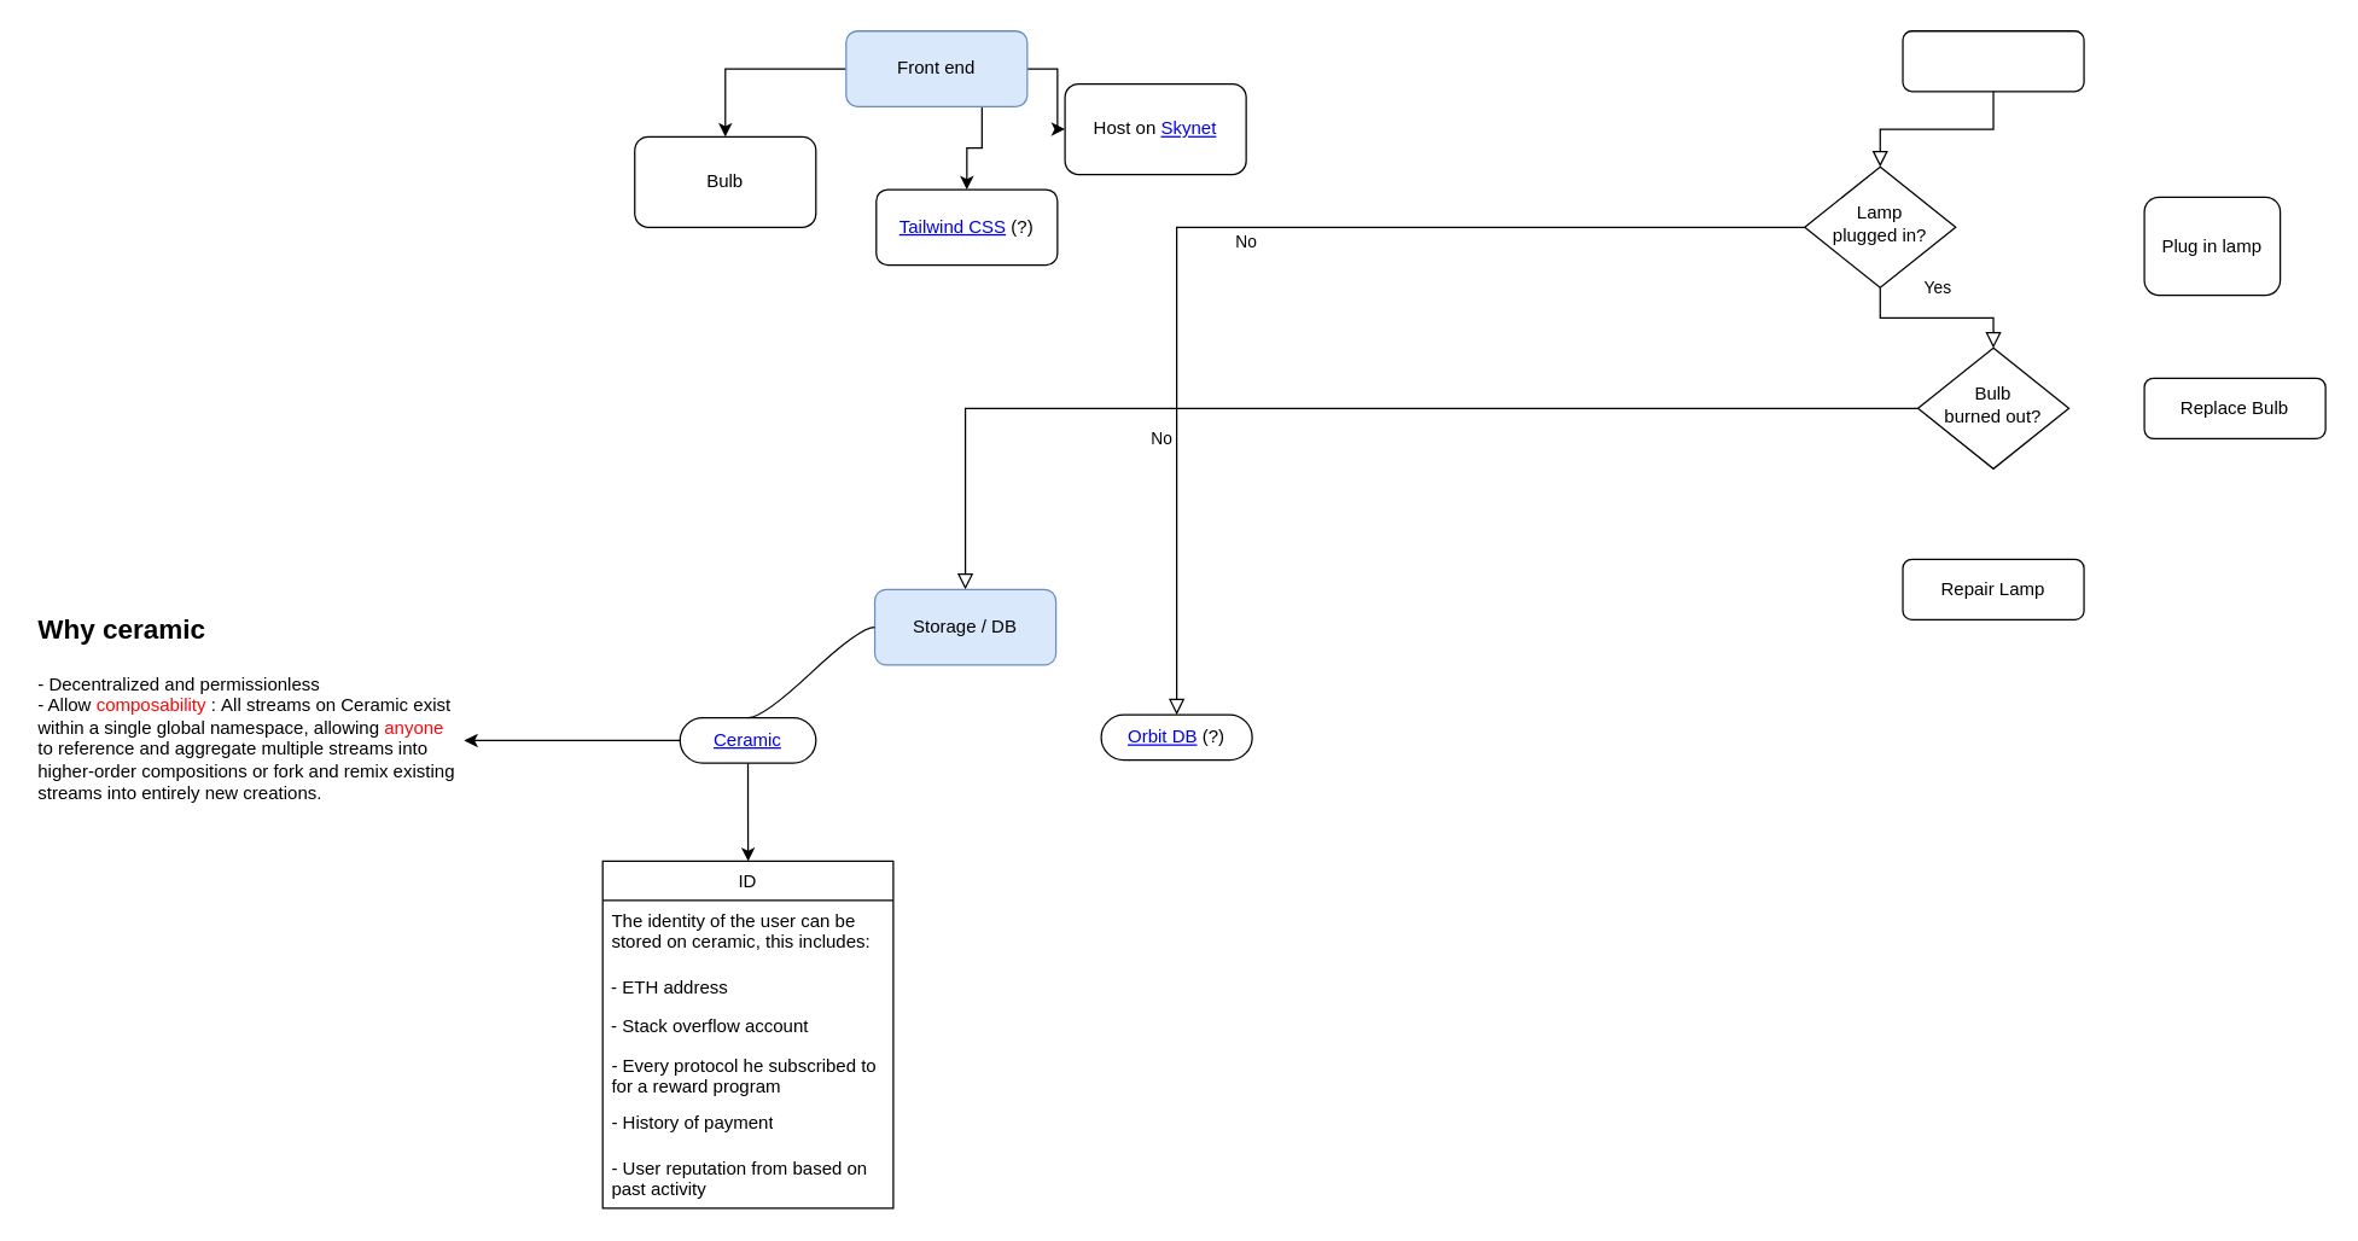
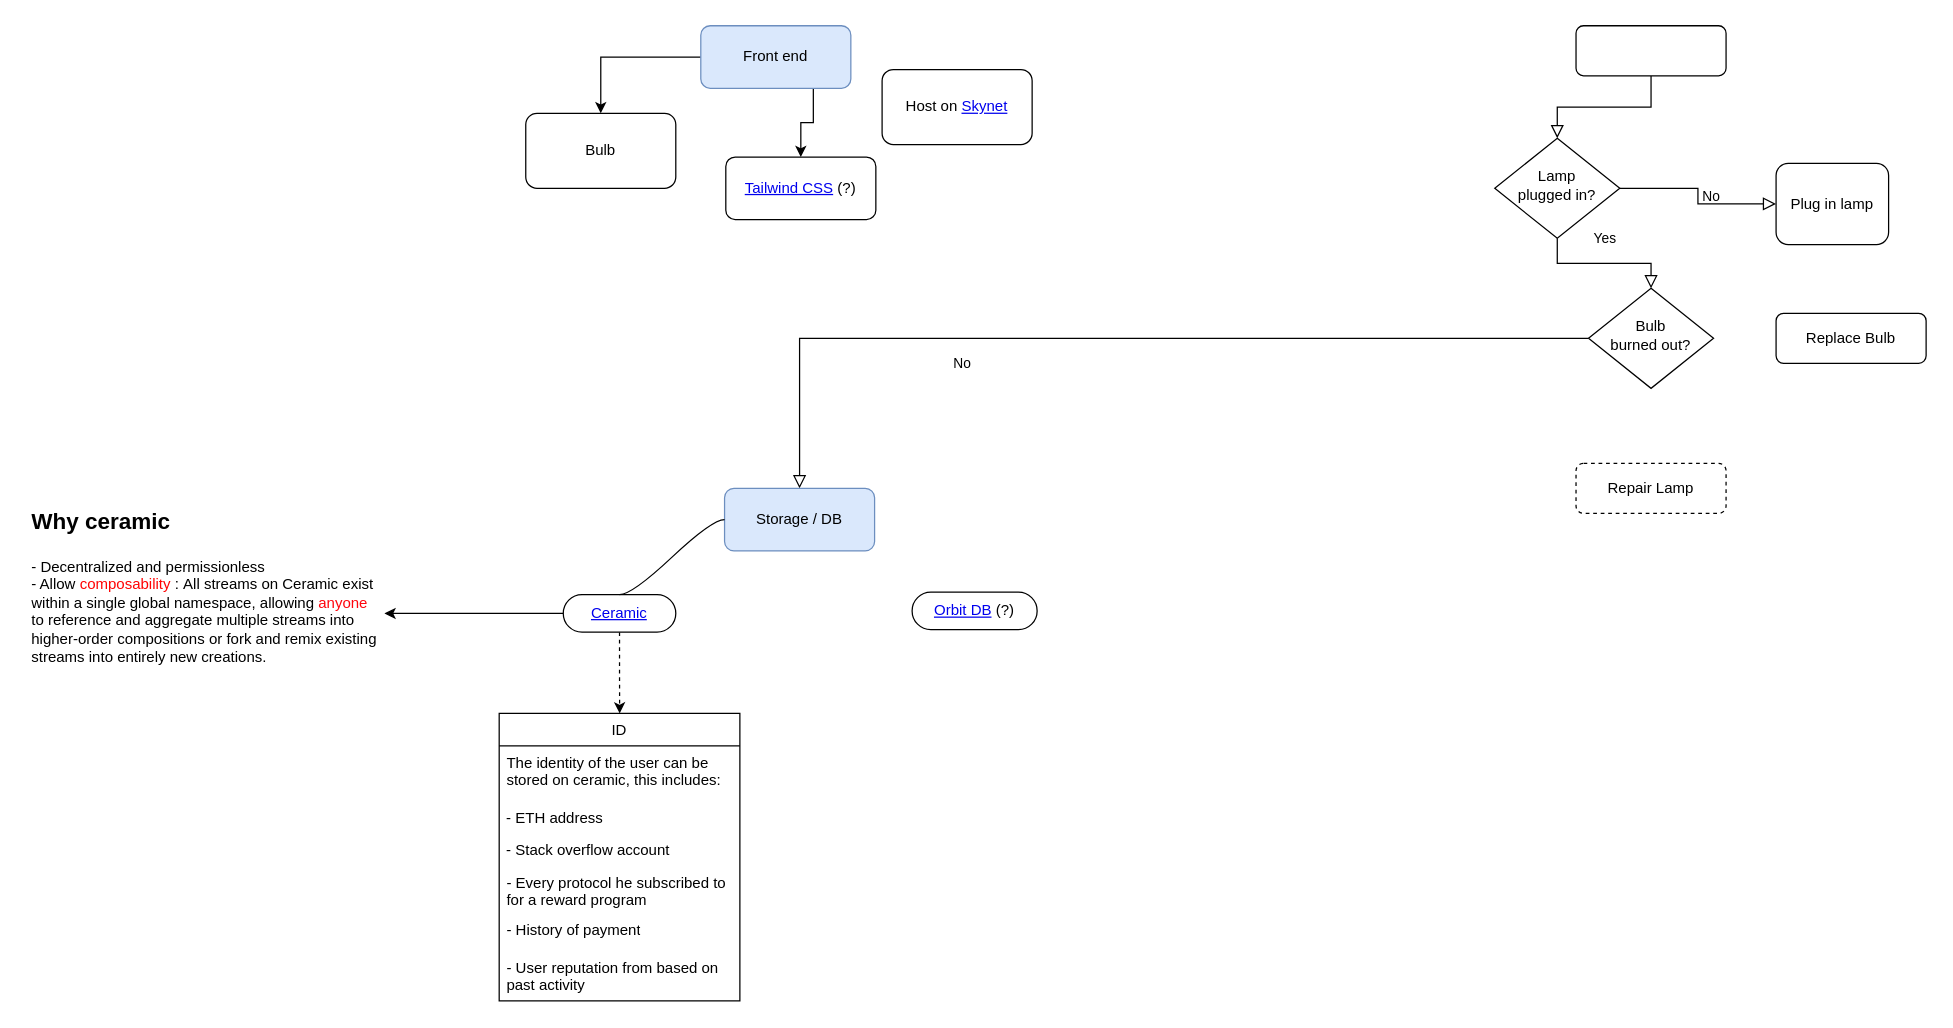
- <mxCell id="14" value="" style="edgeStyle=orthogonalEdgeStyle;rounded=0;orthogonalLoop=1;jettySize=auto;html=1;" edge="1" parent="1" source="15" target="19"><mxGeometry relative="1" as="geometry" /></mxCell>
- <mxCell id="5" value="No" style="edgeStyle=orthogonalEdgeStyle;rounded=0;html=1;jettySize=auto;orthogonalLoop=1;fontSize=11;endArrow=block;endFill=0;endSize=8;strokeWidth=1;shadow=0;labelBackgroundColor=none;" parent="1" source="6" target="23" edge="1"><mxGeometry y="10" relative="1" as="geometry"><mxPoint as="offset" /></mxGeometry></mxCell>
+ <mxCell id="5" value="No" style="edgeStyle=orthogonalEdgeStyle;rounded=0;html=1;jettySize=auto;orthogonalLoop=1;fontSize=11;endArrow=block;endFill=0;endSize=8;strokeWidth=1;shadow=0;labelBackgroundColor=none;" parent="1" source="6" target="7" edge="1"><mxGeometry y="10" relative="1" as="geometry"><mxPoint as="offset" /></mxGeometry></mxCell>
- <mxCell id="10" value="Repair Lamp" style="rounded=1;whiteSpace=wrap;html=1;fontSize=12;glass=0;strokeWidth=1;shadow=0;" parent="1" vertex="1"><mxGeometry x="1260" y="370" width="120" height="40" as="geometry" /></mxCell>
+ <mxCell id="10" value="Repair Lamp" style="rounded=1;whiteSpace=wrap;html=1;fontSize=12;glass=0;strokeWidth=1;shadow=0;dashed=1;" parent="1" vertex="1"><mxGeometry x="1260" y="370" width="120" height="40" as="geometry" /></mxCell>
- <mxCell id="20" style="edgeStyle=orthogonalEdgeStyle;rounded=0;orthogonalLoop=1;jettySize=auto;html=1;" edge="1" parent="1" source="21" target="25"><mxGeometry relative="1" as="geometry" /></mxCell>
+ <mxCell id="20" style="edgeStyle=orthogonalEdgeStyle;rounded=0;orthogonalLoop=1;jettySize=auto;html=1;dashed=1;" edge="1" parent="1" source="21" target="25"><mxGeometry relative="1" as="geometry" /></mxCell>
